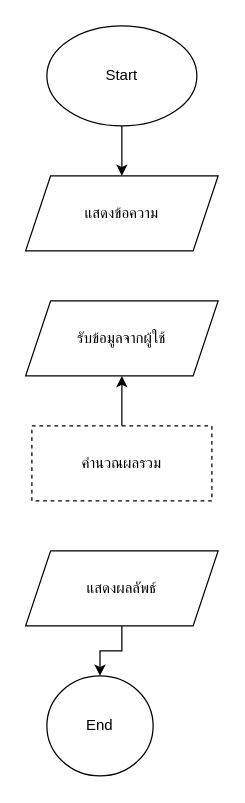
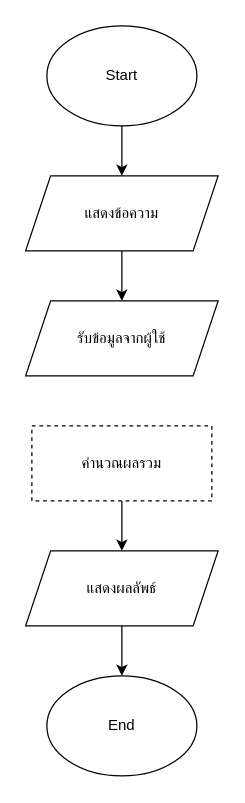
+ <mxCell id="5" value="" style="edgeStyle=orthogonalEdgeStyle;rounded=0;orthogonalLoop=1;jettySize=auto;html=1;" edge="1" parent="1" source="6" target="7"><mxGeometry relative="1" as="geometry" /></mxCell>
- <mxCell id="8" value="" style="edgeStyle=orthogonalEdgeStyle;rounded=0;orthogonalLoop=1;jettySize=auto;html=1;" edge="1" parent="1" source="9" target="7"><mxGeometry relative="1" as="geometry" /></mxCell>
+ <mxCell id="8" value="" style="edgeStyle=orthogonalEdgeStyle;rounded=0;orthogonalLoop=1;jettySize=auto;html=1;" edge="1" parent="1" source="9" target="11"><mxGeometry relative="1" as="geometry" /></mxCell>
- <mxCell id="4" value="End" style="ellipse;whiteSpace=wrap;html=1;" parent="1" vertex="1"><mxGeometry x="37" y="540" width="85" height="80" as="geometry" /></mxCell>
+ <mxCell id="4" value="End" style="ellipse;whiteSpace=wrap;html=1;" parent="1" vertex="1"><mxGeometry x="37" y="540" width="120" height="80" as="geometry" /></mxCell>
